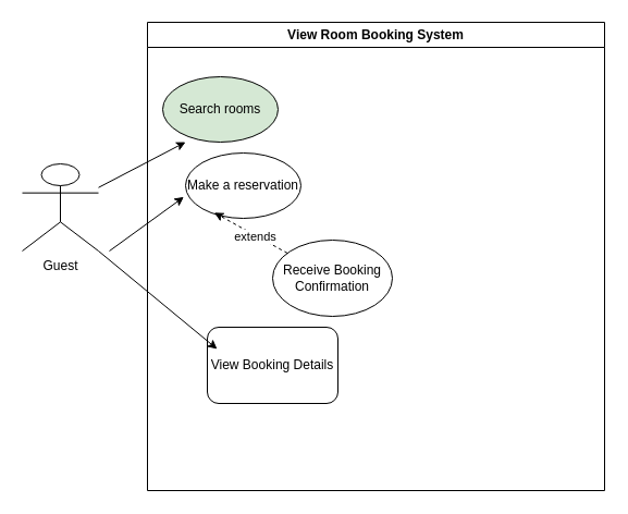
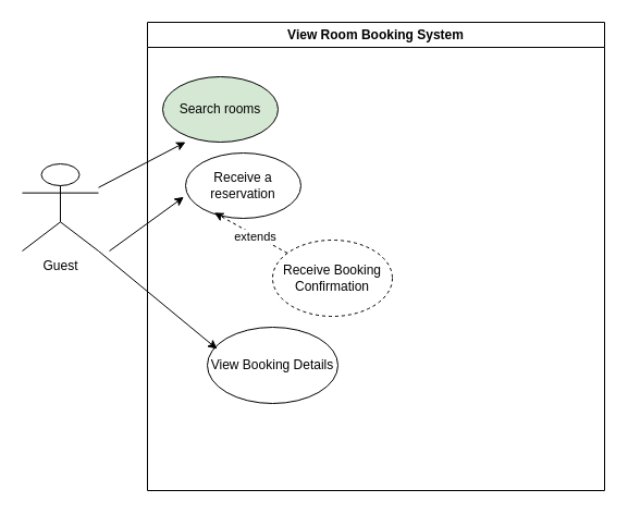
- <mxCell id="4" value="Make a reservation" style="ellipse;whiteSpace=wrap;html=1;" parent="2" vertex="1"><mxGeometry x="35" y="120" width="106" height="60" as="geometry" /></mxCell>
+ <mxCell id="4" value="Receive a reservation" style="ellipse;whiteSpace=wrap;html=1;" parent="2" vertex="1"><mxGeometry x="35" y="120" width="106" height="60" as="geometry" /></mxCell>
- <mxCell id="6" value="Receive Booking Confirmation" style="ellipse;whiteSpace=wrap;html=1;" parent="2" vertex="1"><mxGeometry x="115" y="200" width="110" height="70" as="geometry" /></mxCell>
+ <mxCell id="6" value="Receive Booking Confirmation" style="ellipse;whiteSpace=wrap;html=1;dashed=1;" parent="2" vertex="1"><mxGeometry x="115" y="200" width="110" height="70" as="geometry" /></mxCell>
- <mxCell id="5" value="View Booking Details" style="whiteSpace=wrap;html=1;rounded=1;" parent="2" vertex="1"><mxGeometry x="55" y="280" width="120" height="70" as="geometry" /></mxCell>
+ <mxCell id="5" value="View Booking Details" style="ellipse;whiteSpace=wrap;html=1;" parent="2" vertex="1"><mxGeometry x="55" y="280" width="120" height="70" as="geometry" /></mxCell>
